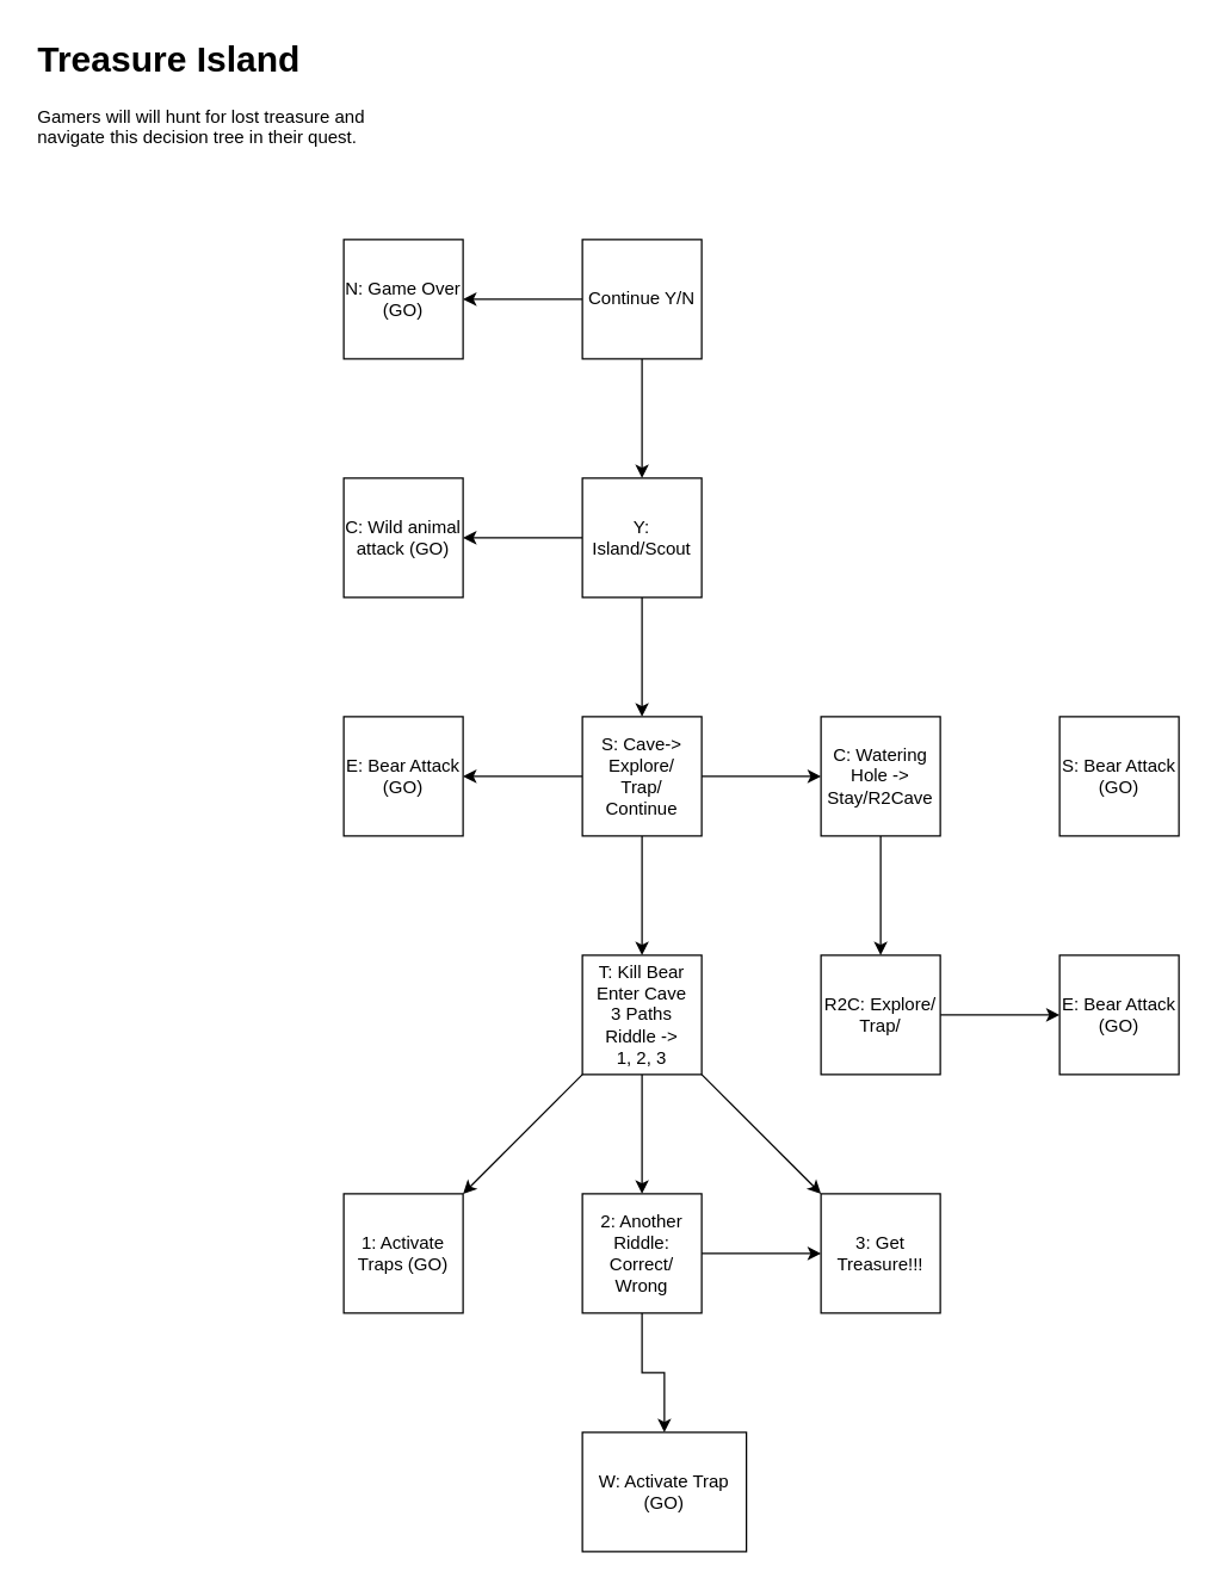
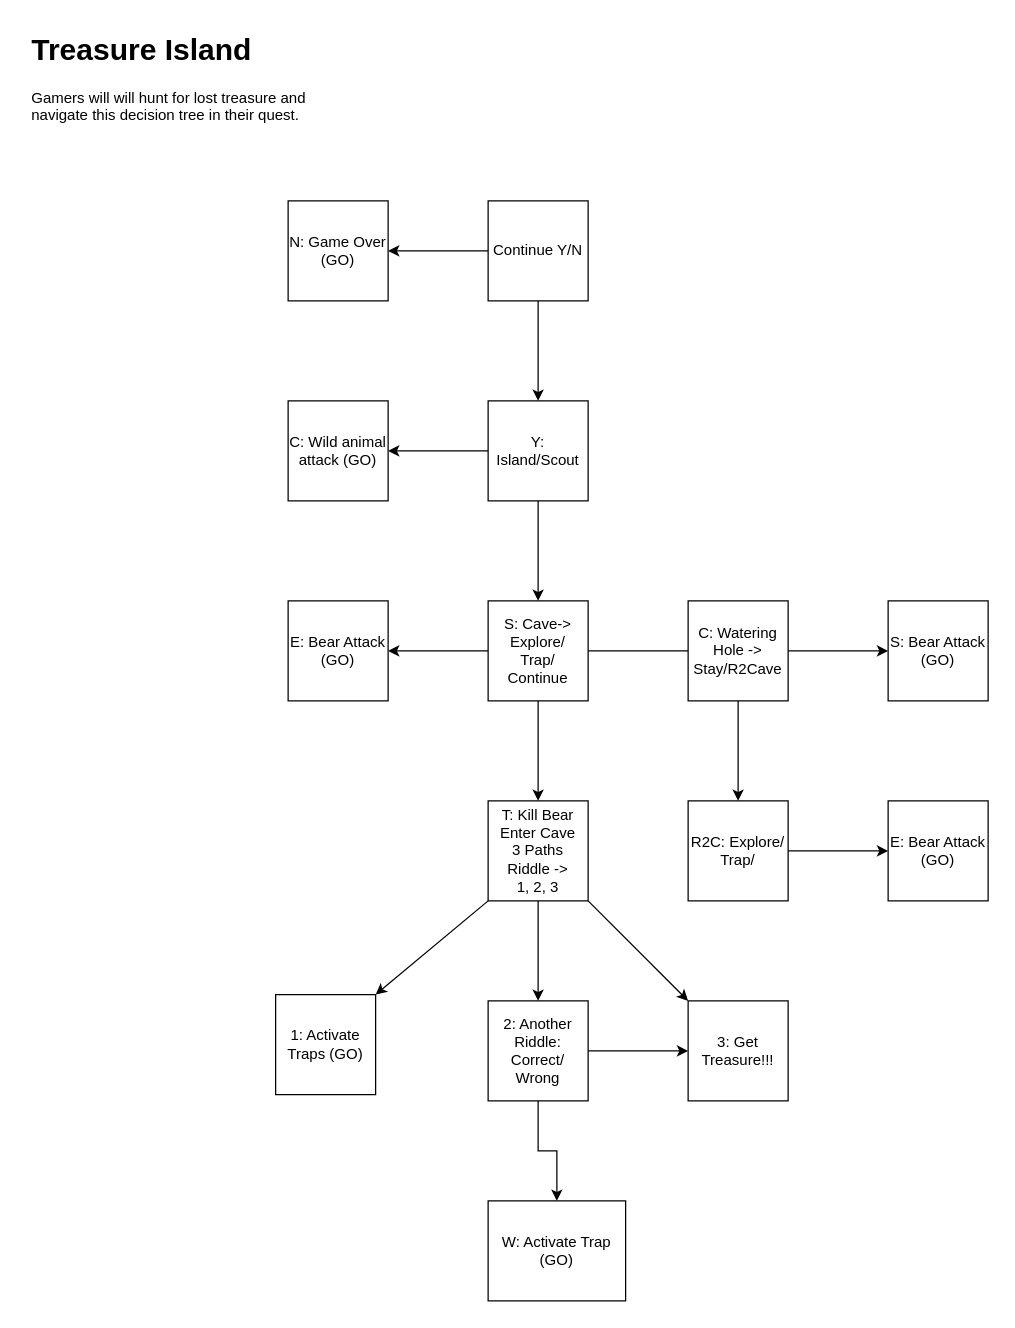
- <mxCell id="11" value="" style="edgeStyle=orthogonalEdgeStyle;rounded=0;orthogonalLoop=1;jettySize=auto;html=1;" edge="1" parent="1" source="13" target="17"><mxGeometry relative="1" as="geometry" /></mxCell>
+ <mxCell id="11" value="" style="edgeStyle=orthogonalEdgeStyle;rounded=0;orthogonalLoop=1;jettySize=auto;html=1;endArrow=none;" edge="1" parent="1" source="13" target="17"><mxGeometry relative="1" as="geometry" /></mxCell>
+ <mxCell id="15" value="" style="edgeStyle=orthogonalEdgeStyle;rounded=0;orthogonalLoop=1;jettySize=auto;html=1;" edge="1" parent="1" source="17" target="18"><mxGeometry relative="1" as="geometry" /></mxCell>
- <mxCell id="27" value="1: Activate Traps (GO)" style="whiteSpace=wrap;html=1;aspect=fixed;" vertex="1" parent="1"><mxGeometry x="230" y="800" width="80" height="80" as="geometry" /></mxCell>
+ <mxCell id="27" value="1: Activate Traps (GO)" style="whiteSpace=wrap;html=1;aspect=fixed;" vertex="1" parent="1"><mxGeometry x="220" y="795" width="80" height="80" as="geometry" /></mxCell>
